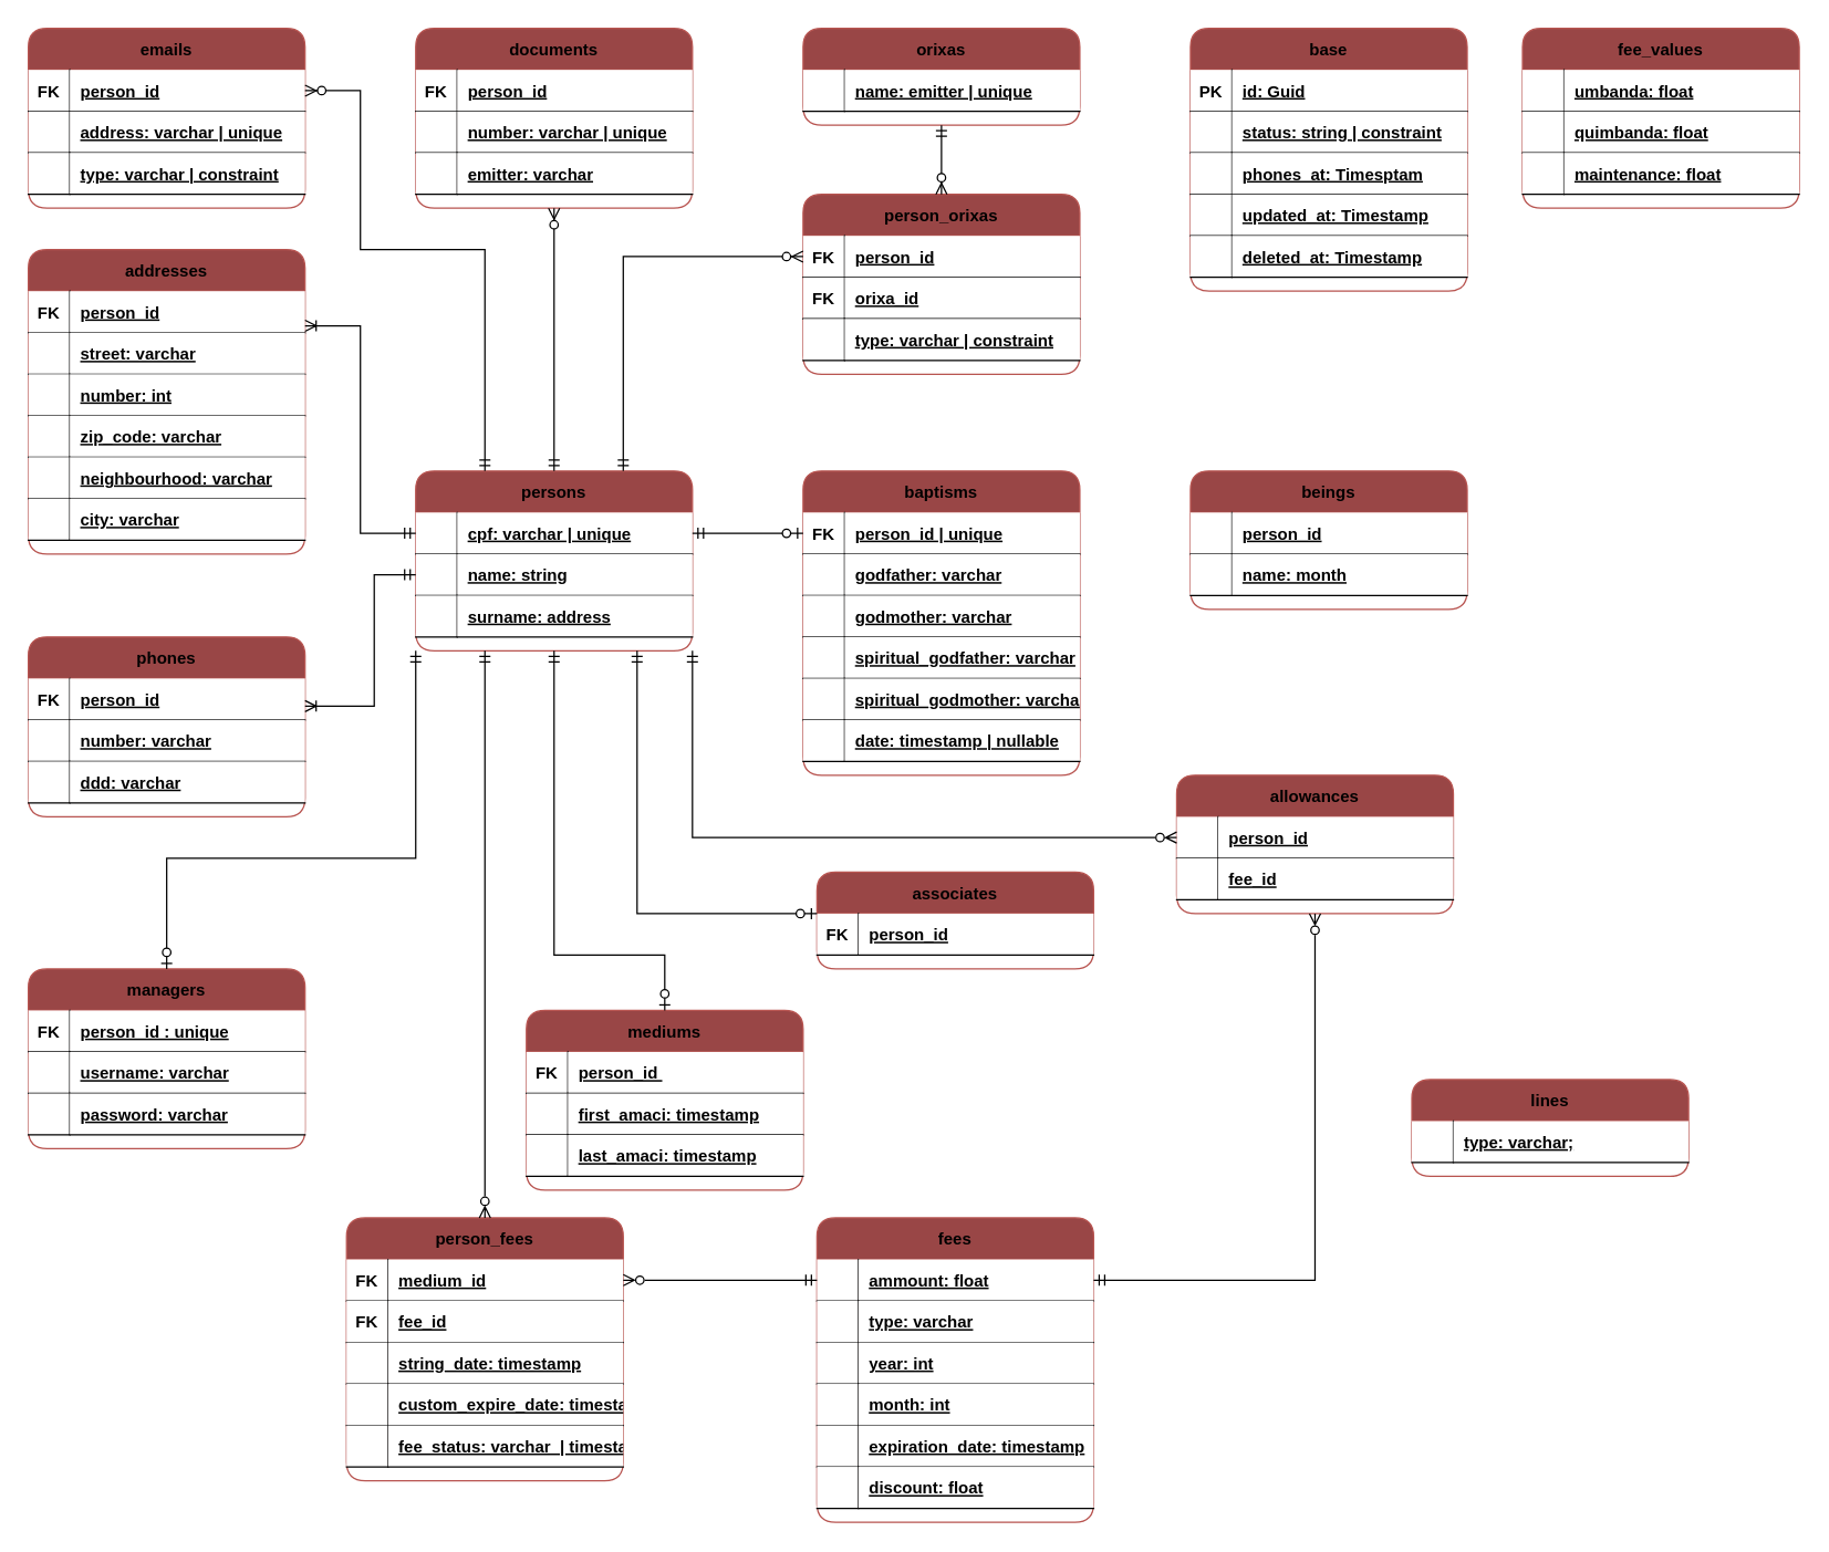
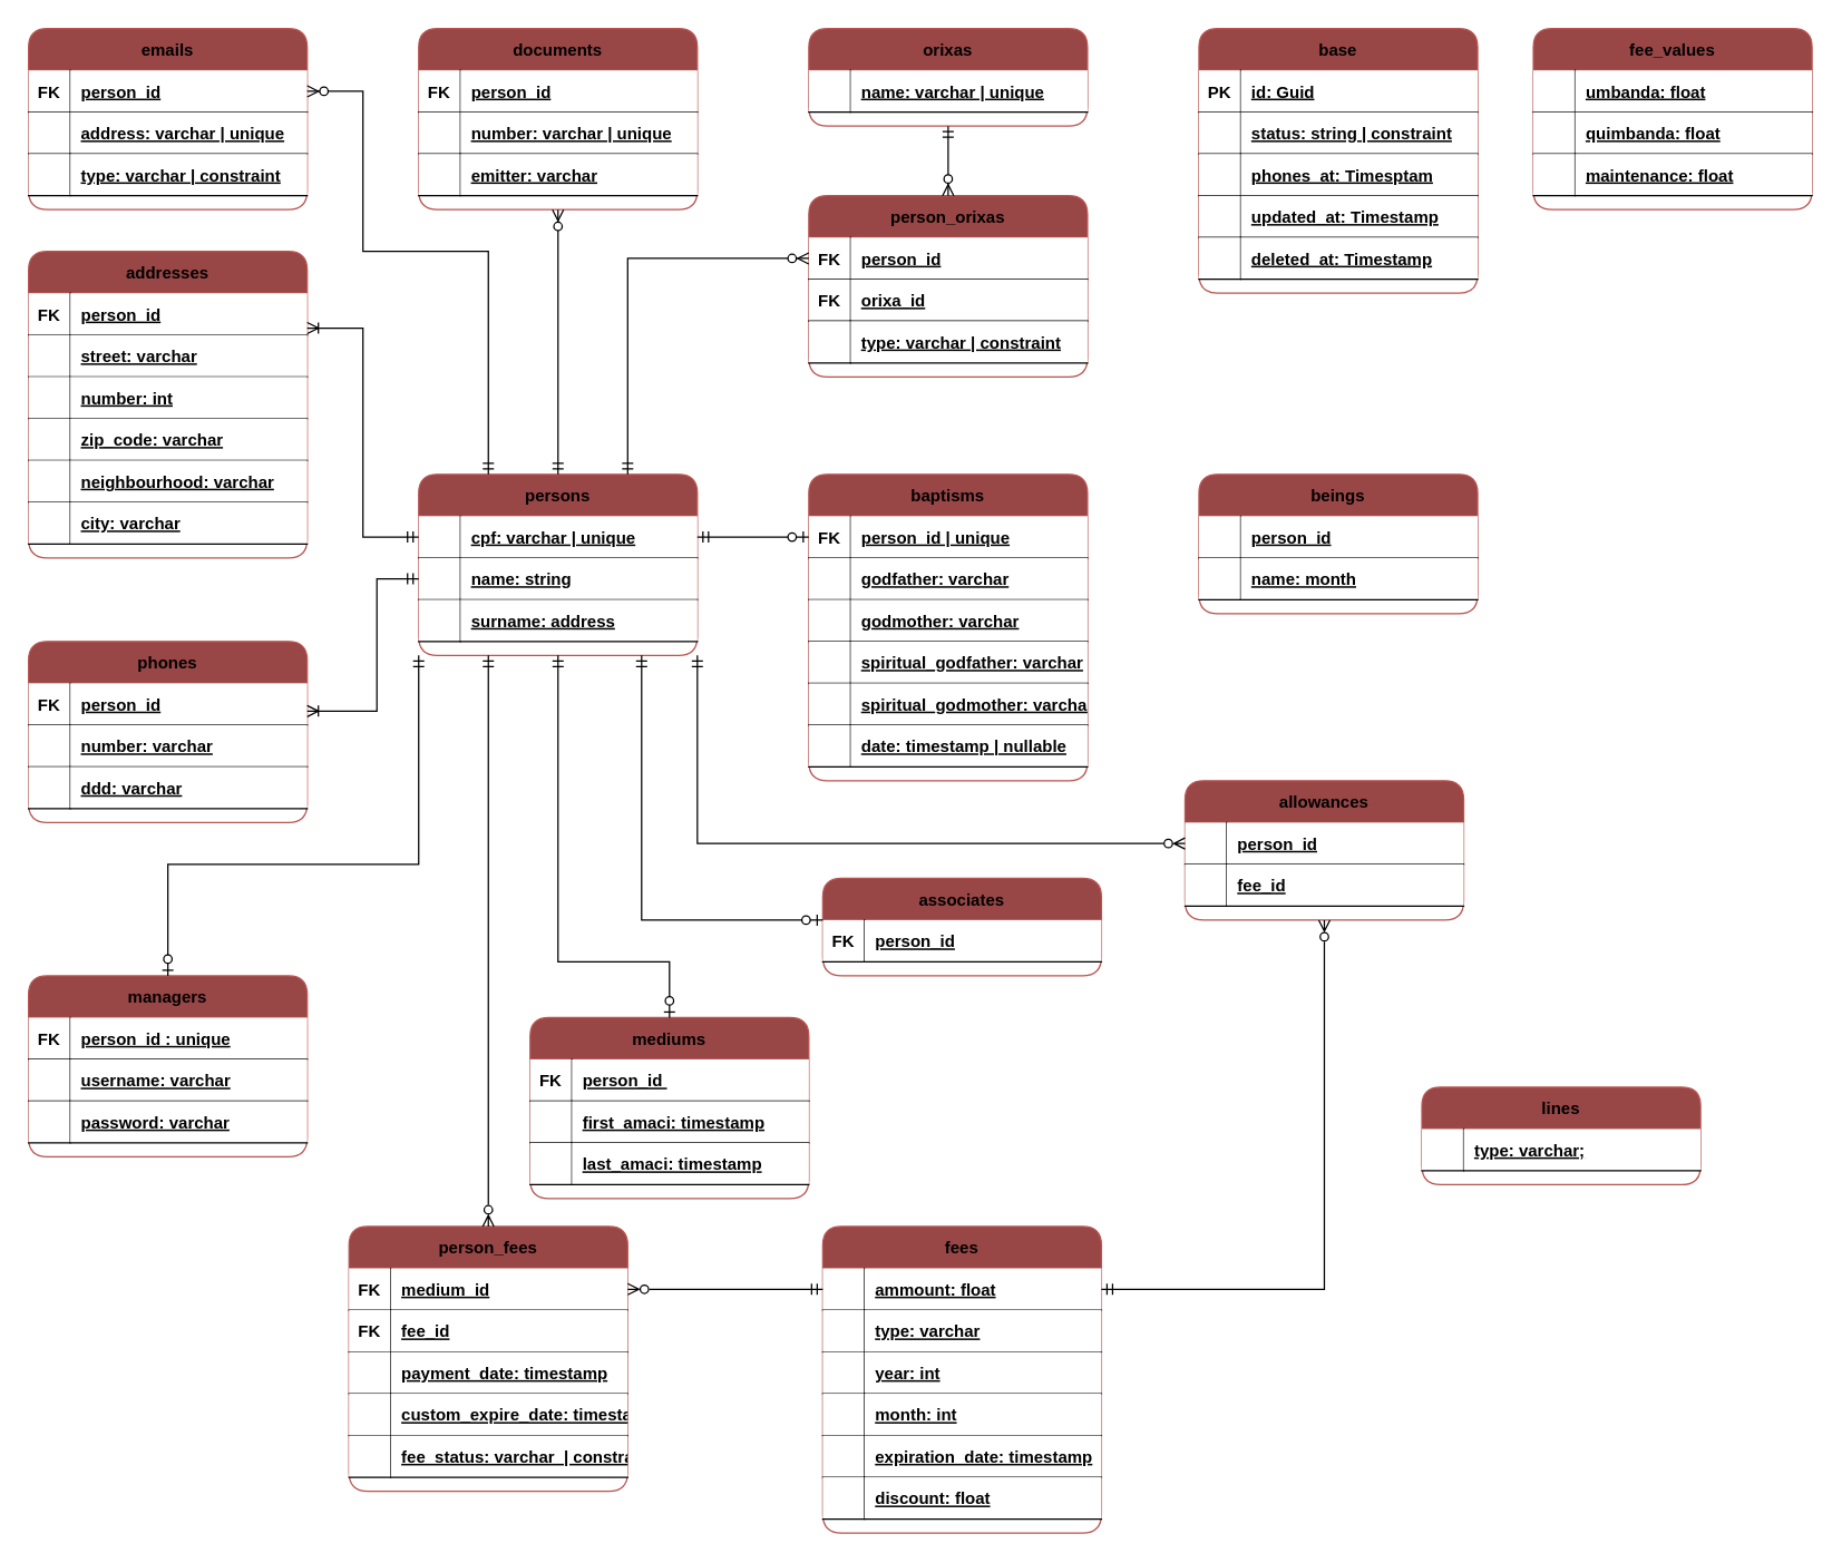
- <mxCell id="128" value="name: emitter | unique" style="shape=partialRectangle;connectable=0;top=0;left=0;bottom=1;right=0;align=left;spacingLeft=6;overflow=hidden;fontStyle=5;gradientColor=none;" parent="126" vertex="1"><mxGeometry x="30" width="170" height="30" as="geometry"><mxRectangle width="170" height="30" as="alternateBounds" /></mxGeometry></mxCell>
+ <mxCell id="128" value="name: varchar | unique" style="shape=partialRectangle;connectable=0;top=0;left=0;bottom=1;right=0;align=left;spacingLeft=6;overflow=hidden;fontStyle=5;gradientColor=none;" parent="126" vertex="1"><mxGeometry x="30" width="170" height="30" as="geometry"><mxRectangle width="170" height="30" as="alternateBounds" /></mxGeometry></mxCell>
- <mxCell id="172" value="string_date: timestamp" style="shape=partialRectangle;connectable=0;top=0;left=0;bottom=1;right=0;align=left;spacingLeft=6;overflow=hidden;fontStyle=5;gradientColor=none;" vertex="1" parent="170"><mxGeometry x="30" width="170" height="30" as="geometry"><mxRectangle width="170" height="30" as="alternateBounds" /></mxGeometry></mxCell>
+ <mxCell id="172" value="payment_date: timestamp" style="shape=partialRectangle;connectable=0;top=0;left=0;bottom=1;right=0;align=left;spacingLeft=6;overflow=hidden;fontStyle=5;gradientColor=none;" vertex="1" parent="170"><mxGeometry x="30" width="170" height="30" as="geometry"><mxRectangle width="170" height="30" as="alternateBounds" /></mxGeometry></mxCell>
- <mxCell id="178" value="fee_status: varchar  | timestamp" style="shape=partialRectangle;connectable=0;top=0;left=0;bottom=1;right=0;align=left;spacingLeft=6;overflow=hidden;fontStyle=5;gradientColor=none;" vertex="1" parent="176"><mxGeometry x="30" width="170" height="30" as="geometry"><mxRectangle width="170" height="30" as="alternateBounds" /></mxGeometry></mxCell>
+ <mxCell id="178" value="fee_status: varchar  | constraint" style="shape=partialRectangle;connectable=0;top=0;left=0;bottom=1;right=0;align=left;spacingLeft=6;overflow=hidden;fontStyle=5;gradientColor=none;" vertex="1" parent="176"><mxGeometry x="30" width="170" height="30" as="geometry"><mxRectangle width="170" height="30" as="alternateBounds" /></mxGeometry></mxCell>
